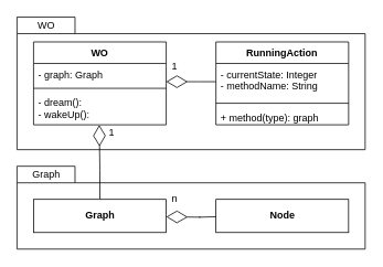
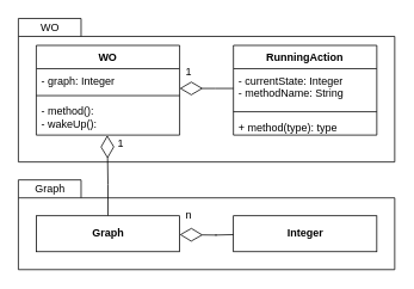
- <mxCell id="5" value="- graph: Graph" style="text;strokeColor=none;fillColor=none;align=left;verticalAlign=top;spacingLeft=4;spacingRight=4;overflow=hidden;rotatable=0;points=[[0,0.5],[1,0.5]];portConstraint=eastwest;" vertex="1" parent="4"><mxGeometry y="26" width="160" height="26" as="geometry" /></mxCell>
+ <mxCell id="5" value="- graph: Integer" style="text;strokeColor=none;fillColor=none;align=left;verticalAlign=top;spacingLeft=4;spacingRight=4;overflow=hidden;rotatable=0;points=[[0,0.5],[1,0.5]];portConstraint=eastwest;" vertex="1" parent="4"><mxGeometry y="26" width="160" height="26" as="geometry" /></mxCell>
- <mxCell id="7" value="- dream():&#10;- wakeUp():&#10;" style="text;strokeColor=none;fillColor=none;align=left;verticalAlign=top;spacingLeft=4;spacingRight=4;overflow=hidden;rotatable=0;points=[[0,0.5],[1,0.5]];portConstraint=eastwest;" vertex="1" parent="4"><mxGeometry y="60" width="160" height="40" as="geometry" /></mxCell>
+ <mxCell id="7" value="- method():&#10;- wakeUp():&#10;" style="text;strokeColor=none;fillColor=none;align=left;verticalAlign=top;spacingLeft=4;spacingRight=4;overflow=hidden;rotatable=0;points=[[0,0.5],[1,0.5]];portConstraint=eastwest;" vertex="1" parent="4"><mxGeometry y="60" width="160" height="40" as="geometry" /></mxCell>
- <mxCell id="16" value="+ method(type): graph" style="text;strokeColor=none;fillColor=none;align=left;verticalAlign=top;spacingLeft=4;spacingRight=4;overflow=hidden;rotatable=0;points=[[0,0.5],[1,0.5]];portConstraint=eastwest;" vertex="1" parent="13"><mxGeometry y="78" width="160" height="22" as="geometry" /></mxCell>
+ <mxCell id="16" value="+ method(type): type" style="text;strokeColor=none;fillColor=none;align=left;verticalAlign=top;spacingLeft=4;spacingRight=4;overflow=hidden;rotatable=0;points=[[0,0.5],[1,0.5]];portConstraint=eastwest;" vertex="1" parent="13"><mxGeometry y="78" width="160" height="22" as="geometry" /></mxCell>
- <mxCell id="10" value="&lt;b&gt;Node&lt;/b&gt;" style="html=1;" vertex="1" parent="1"><mxGeometry x="260" y="240" width="160" height="40" as="geometry" /></mxCell>
+ <mxCell id="10" value="&lt;b&gt;Integer&lt;/b&gt;" style="html=1;" vertex="1" parent="1"><mxGeometry x="260" y="240" width="160" height="40" as="geometry" /></mxCell>
